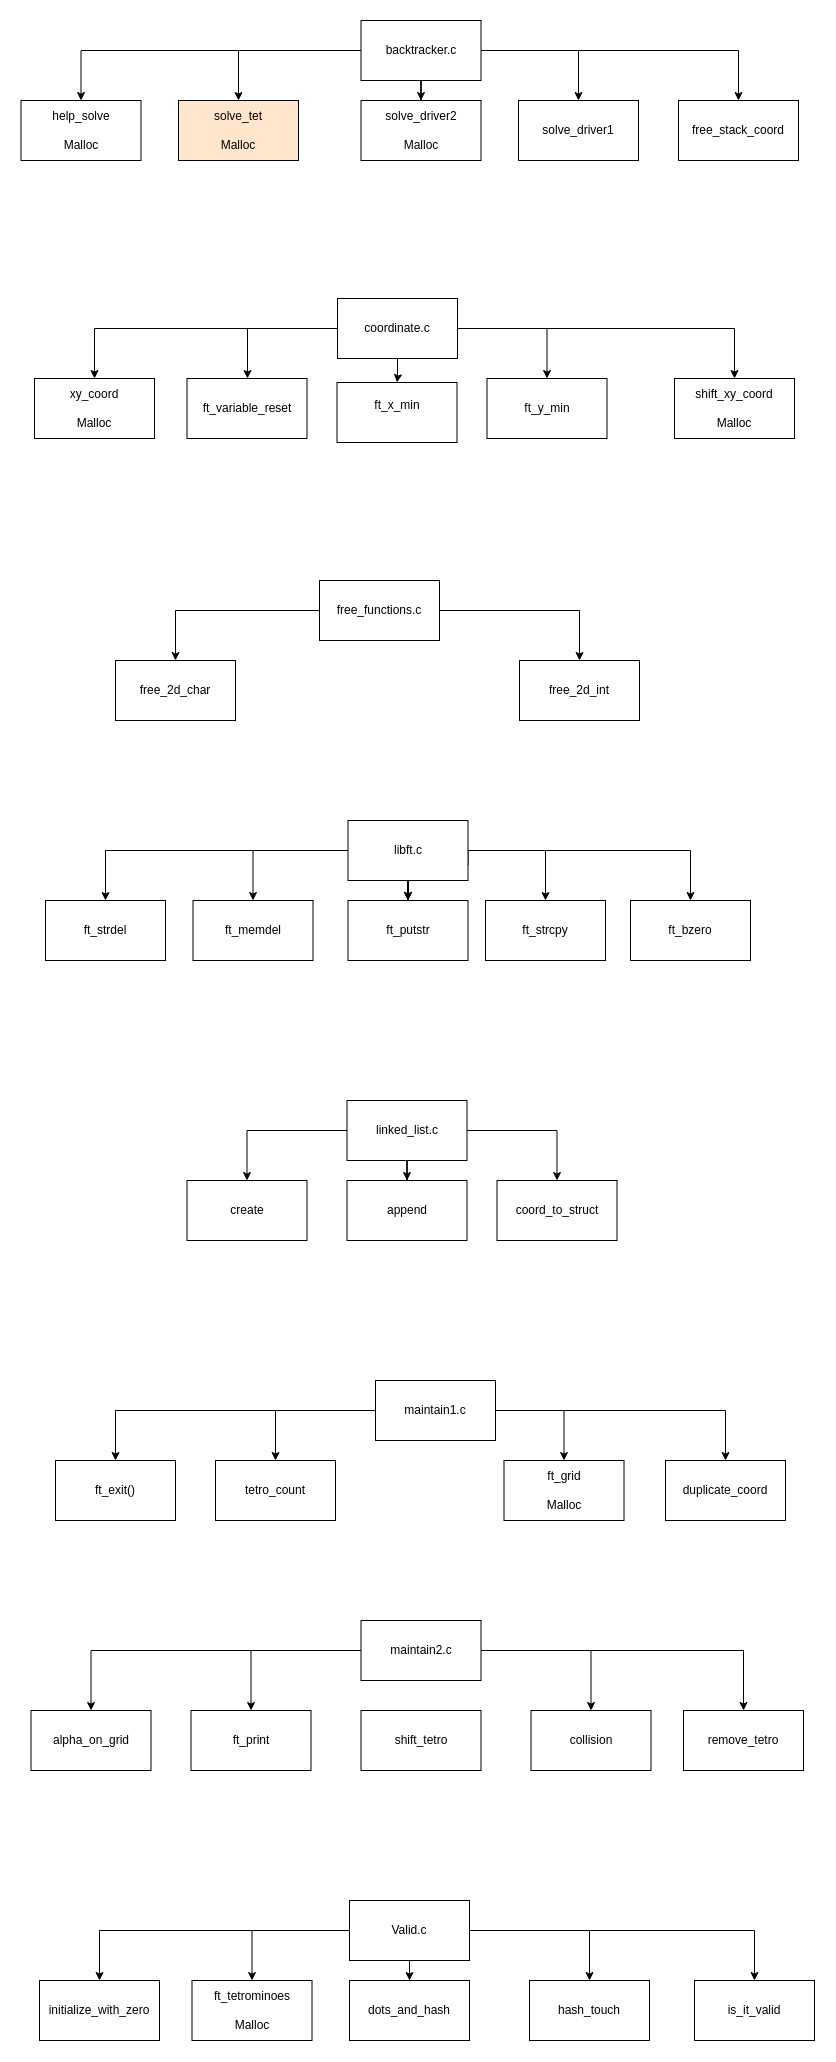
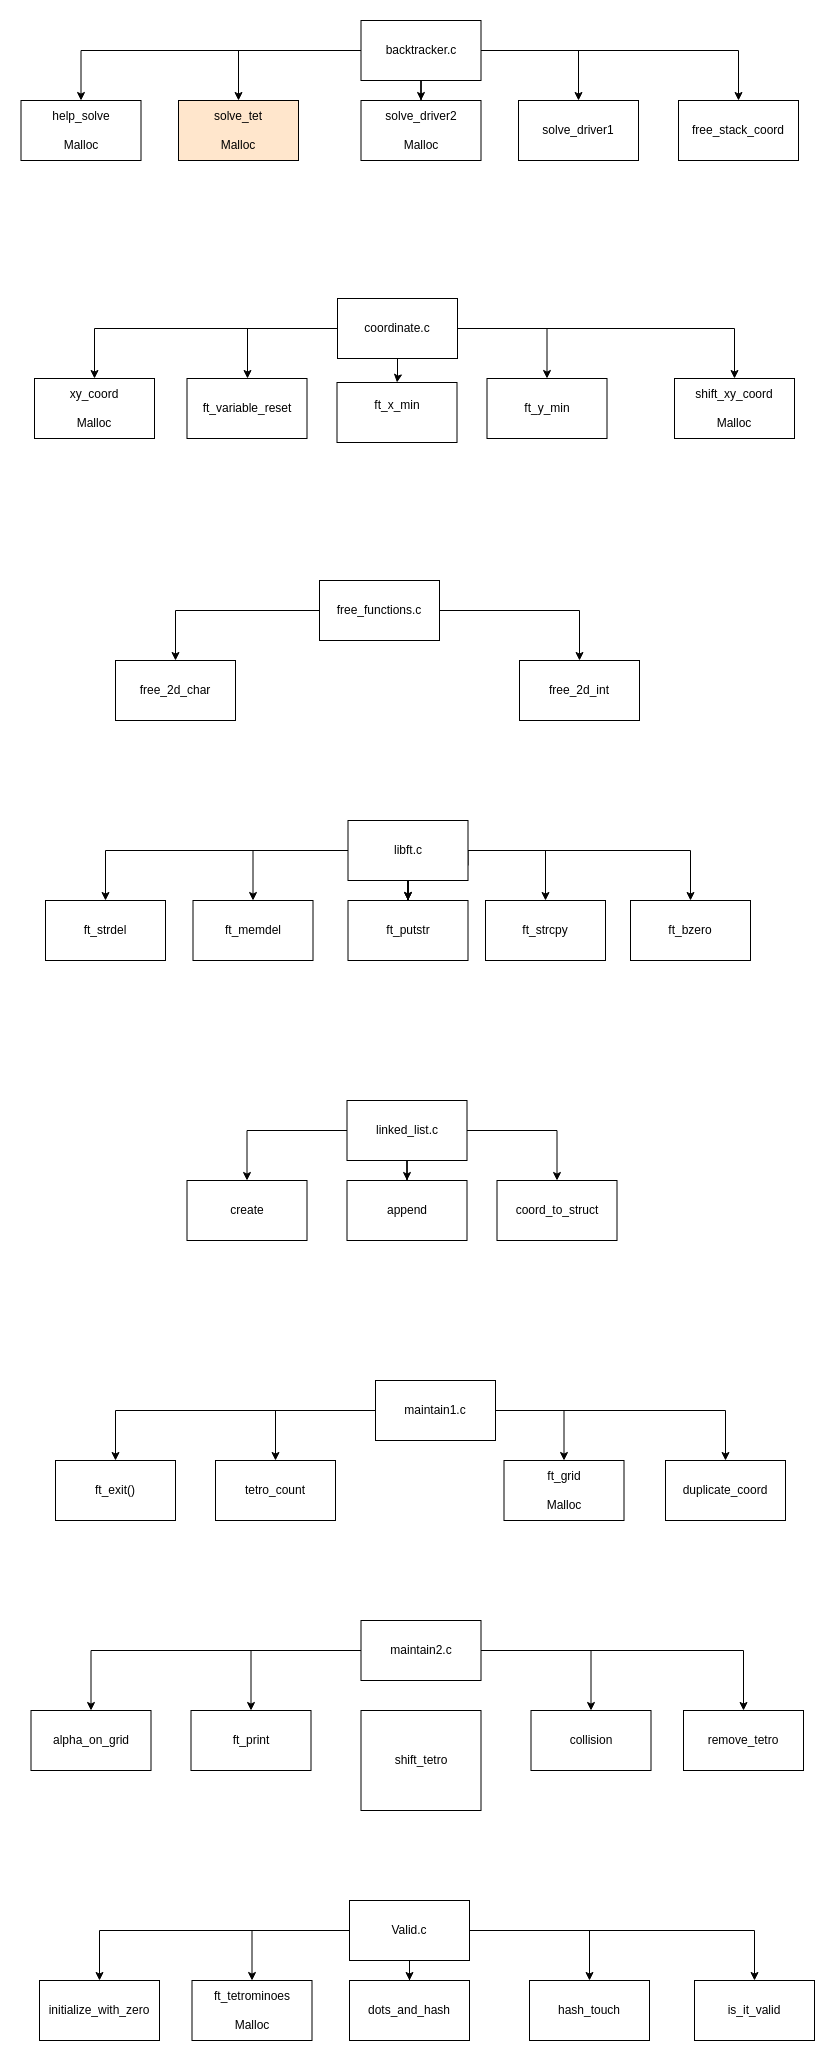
- <mxCell id="41" value="shift_tetro" style="rounded=0;whiteSpace=wrap;html=1;" parent="1" vertex="1"><mxGeometry x="360.5" y="1710" width="120" height="60" as="geometry" /></mxCell>
+ <mxCell id="41" value="shift_tetro" style="rounded=0;whiteSpace=wrap;html=1;" parent="1" vertex="1"><mxGeometry x="360.5" y="1710" width="120" height="100" as="geometry" /></mxCell>
